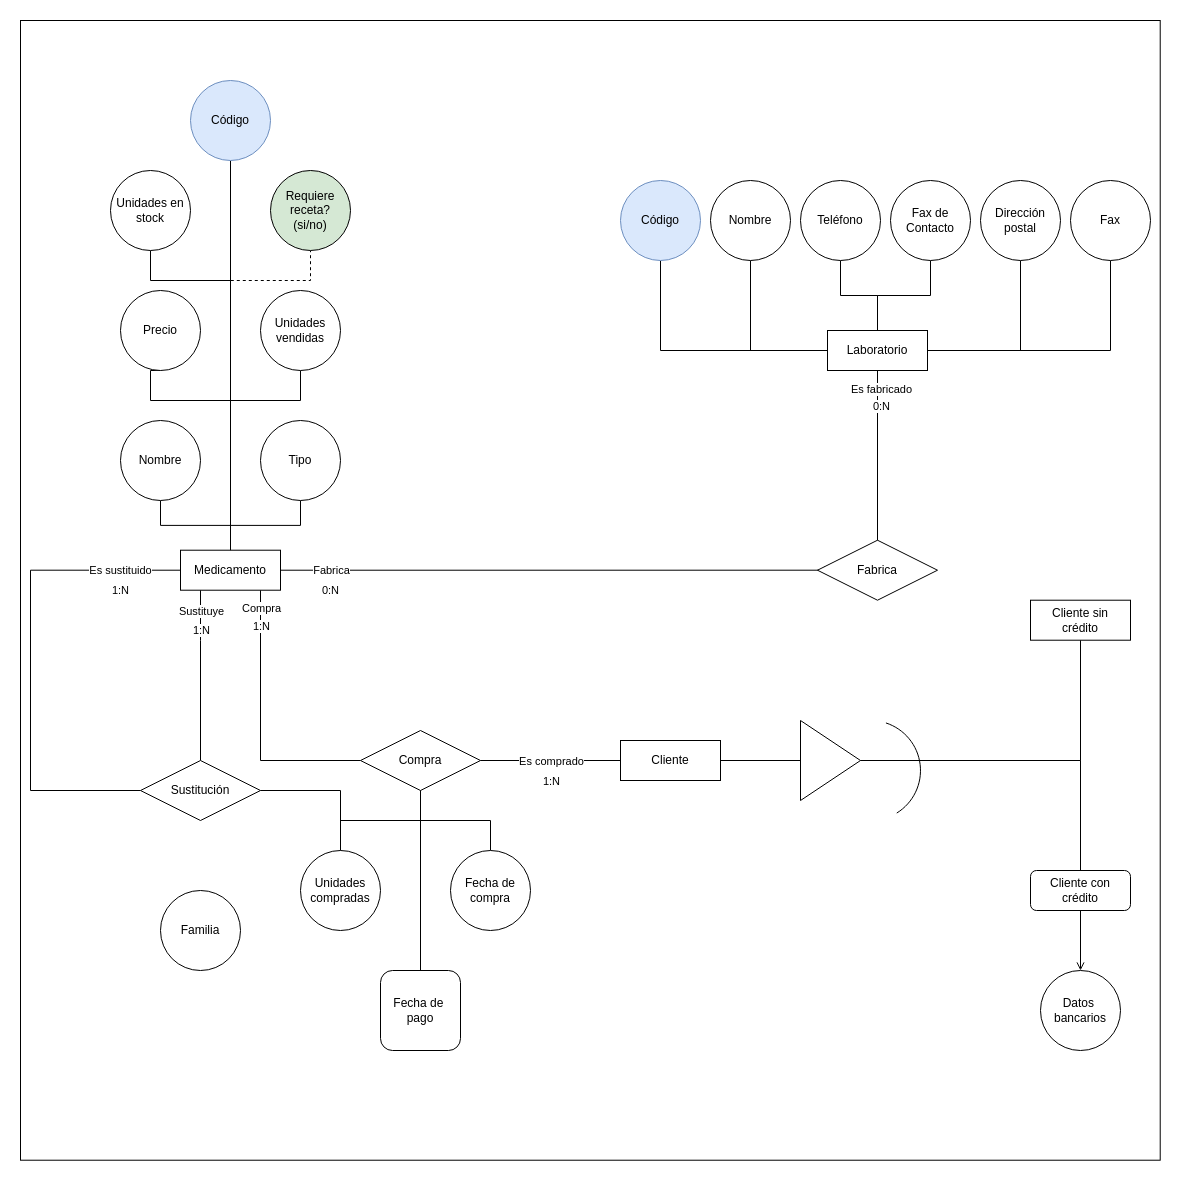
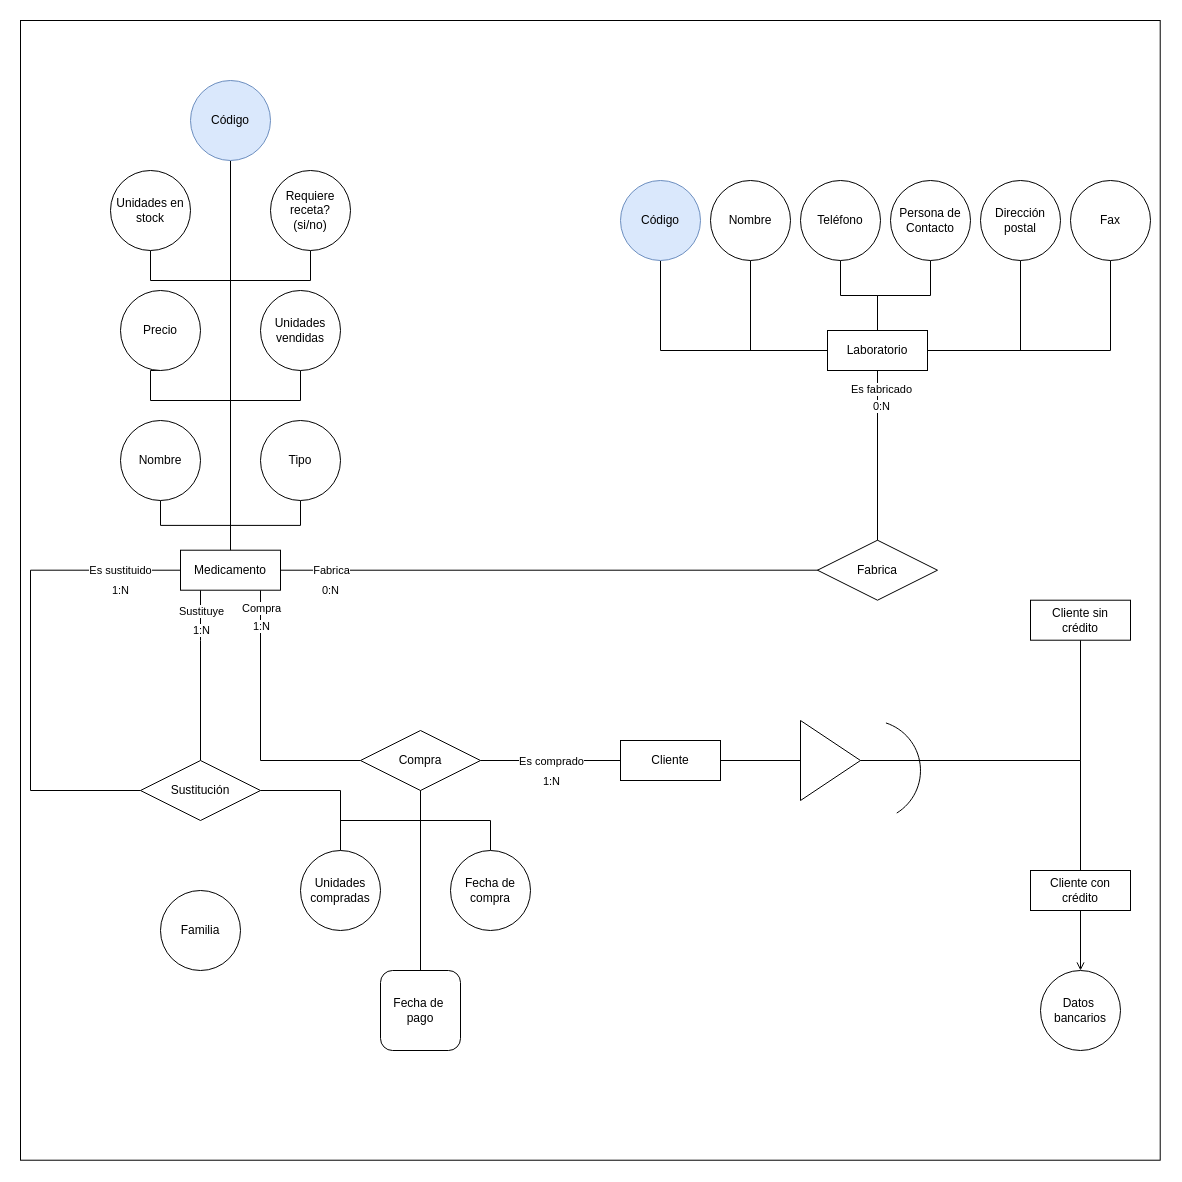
- <mxCell id="42" value="&lt;div&gt;Requiere&lt;/div&gt;&lt;div&gt;receta?&lt;/div&gt;&lt;div&gt;(si/no)&lt;/div&gt;" style="ellipse;whiteSpace=wrap;html=1;fillColor=#d5e8d4;" parent="1" vertex="1"><mxGeometry x="270" y="170" width="80" height="80" as="geometry" /></mxCell>
+ <mxCell id="42" value="&lt;div&gt;Requiere&lt;/div&gt;&lt;div&gt;receta?&lt;/div&gt;&lt;div&gt;(si/no)&lt;/div&gt;" style="ellipse;whiteSpace=wrap;html=1;" parent="1" vertex="1"><mxGeometry x="270" y="170" width="80" height="80" as="geometry" /></mxCell>
- <mxCell id="41" value="&lt;div&gt;Fax de&lt;/div&gt;&lt;div&gt;Contacto&lt;/div&gt;" style="ellipse;whiteSpace=wrap;html=1;" parent="1" vertex="1"><mxGeometry x="890" y="180" width="80" height="80" as="geometry" /></mxCell>
+ <mxCell id="41" value="&lt;div&gt;Persona de&lt;/div&gt;&lt;div&gt;Contacto&lt;/div&gt;" style="ellipse;whiteSpace=wrap;html=1;" parent="1" vertex="1"><mxGeometry x="890" y="180" width="80" height="80" as="geometry" /></mxCell>
- <mxCell id="11" style="edgeStyle=orthogonalEdgeStyle;rounded=0;orthogonalLoop=1;jettySize=auto;html=1;entryX=0.5;entryY=1;entryDx=0;entryDy=0;endArrow=none;endFill=0;dashed=1;" parent="1" source="18" target="42" edge="1"><mxGeometry relative="1" as="geometry"><Array as="points"><mxPoint x="230" y="280" /><mxPoint x="310" y="280" /></Array></mxGeometry></mxCell>
+ <mxCell id="11" style="edgeStyle=orthogonalEdgeStyle;rounded=0;orthogonalLoop=1;jettySize=auto;html=1;entryX=0.5;entryY=1;entryDx=0;entryDy=0;endArrow=none;endFill=0;" parent="1" source="18" target="42" edge="1"><mxGeometry relative="1" as="geometry"><Array as="points"><mxPoint x="230" y="280" /><mxPoint x="310" y="280" /></Array></mxGeometry></mxCell>
- <mxCell id="61" value="&lt;div&gt;Cliente con&lt;/div&gt;&lt;div&gt;crédito&lt;/div&gt;" style="whiteSpace=wrap;html=1;align=center;rounded=1;" parent="1" vertex="1"><mxGeometry x="1030" y="870" width="100" height="40" as="geometry" /></mxCell>
+ <mxCell id="61" value="&lt;div&gt;Cliente con&lt;/div&gt;&lt;div&gt;crédito&lt;/div&gt;" style="whiteSpace=wrap;html=1;align=center;" parent="1" vertex="1"><mxGeometry x="1030" y="870" width="100" height="40" as="geometry" /></mxCell>
